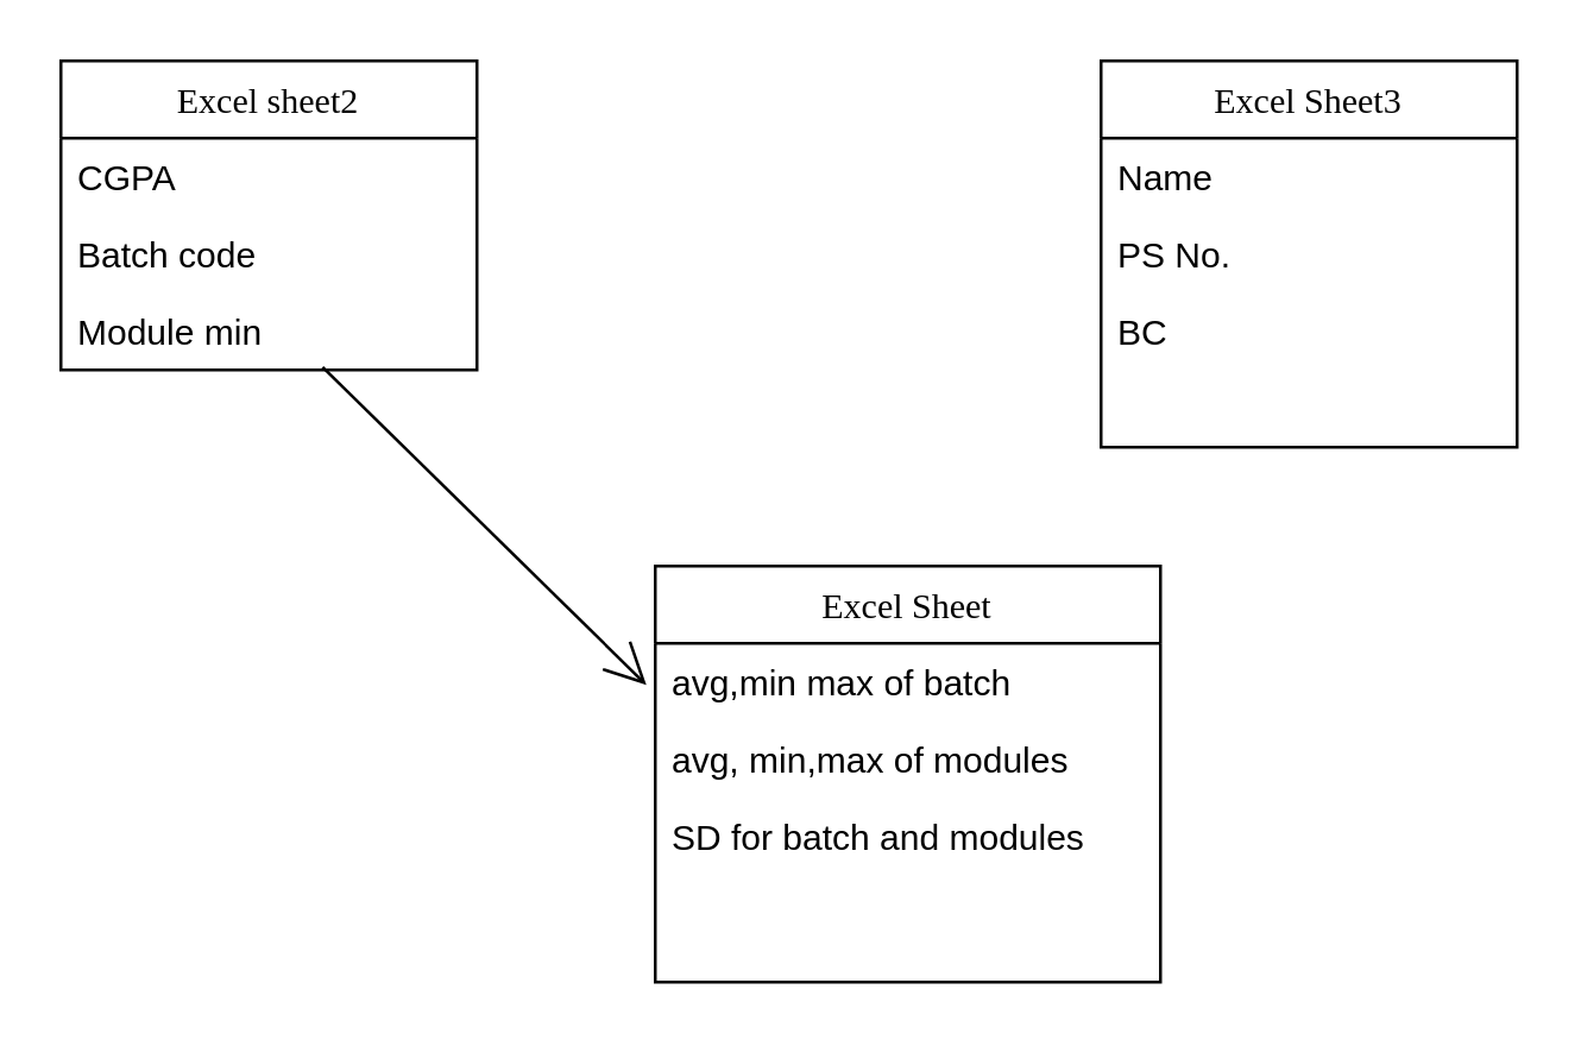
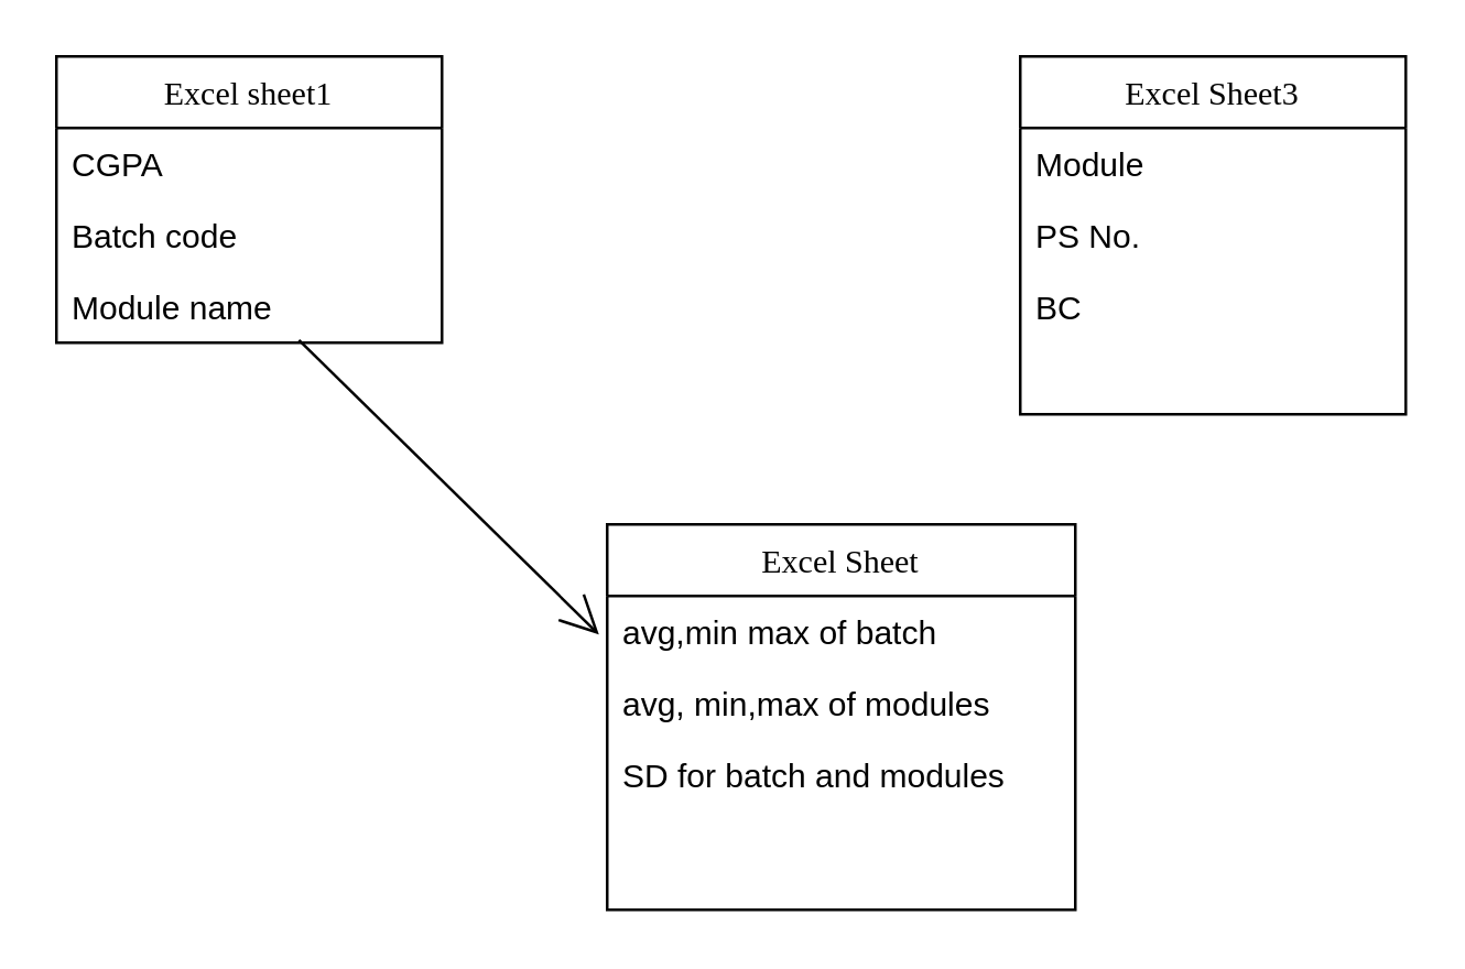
- <mxCell id="2" value="Excel sheet2" style="swimlane;fontStyle=0;childLayout=stackLayout;horizontal=1;startSize=26;fillColor=none;horizontalStack=0;resizeParent=1;resizeParentMax=0;resizeLast=0;collapsible=1;marginBottom=0;hachureGap=4;pointerEvents=0;fontFamily=Times New Roman;" vertex="1" parent="1"><mxGeometry x="20" y="20" width="140" height="104" as="geometry"><mxRectangle x="180" y="160" width="80" height="26" as="alternateBounds" /></mxGeometry></mxCell>
+ <mxCell id="2" value="Excel sheet1" style="swimlane;fontStyle=0;childLayout=stackLayout;horizontal=1;startSize=26;fillColor=none;horizontalStack=0;resizeParent=1;resizeParentMax=0;resizeLast=0;collapsible=1;marginBottom=0;hachureGap=4;pointerEvents=0;fontFamily=Times New Roman;" vertex="1" parent="1"><mxGeometry x="20" y="20" width="140" height="104" as="geometry"><mxRectangle x="180" y="160" width="80" height="26" as="alternateBounds" /></mxGeometry></mxCell>
- <mxCell id="7" value="Name" style="text;strokeColor=none;fillColor=none;align=left;verticalAlign=top;spacingLeft=4;spacingRight=4;overflow=hidden;rotatable=0;points=[[0,0.5],[1,0.5]];portConstraint=eastwest;" vertex="1" parent="6"><mxGeometry y="26" width="140" height="26" as="geometry" /></mxCell>
+ <mxCell id="7" value="Module" style="text;strokeColor=none;fillColor=none;align=left;verticalAlign=top;spacingLeft=4;spacingRight=4;overflow=hidden;rotatable=0;points=[[0,0.5],[1,0.5]];portConstraint=eastwest;" vertex="1" parent="6"><mxGeometry y="26" width="140" height="26" as="geometry" /></mxCell>
- <mxCell id="5" value="Module min" style="text;strokeColor=none;fillColor=none;align=left;verticalAlign=top;spacingLeft=4;spacingRight=4;overflow=hidden;rotatable=0;points=[[0,0.5],[1,0.5]];portConstraint=eastwest;" vertex="1" parent="2"><mxGeometry y="78" width="140" height="26" as="geometry" /></mxCell>
+ <mxCell id="5" value="Module name" style="text;strokeColor=none;fillColor=none;align=left;verticalAlign=top;spacingLeft=4;spacingRight=4;overflow=hidden;rotatable=0;points=[[0,0.5],[1,0.5]];portConstraint=eastwest;" vertex="1" parent="2"><mxGeometry y="78" width="140" height="26" as="geometry" /></mxCell>
